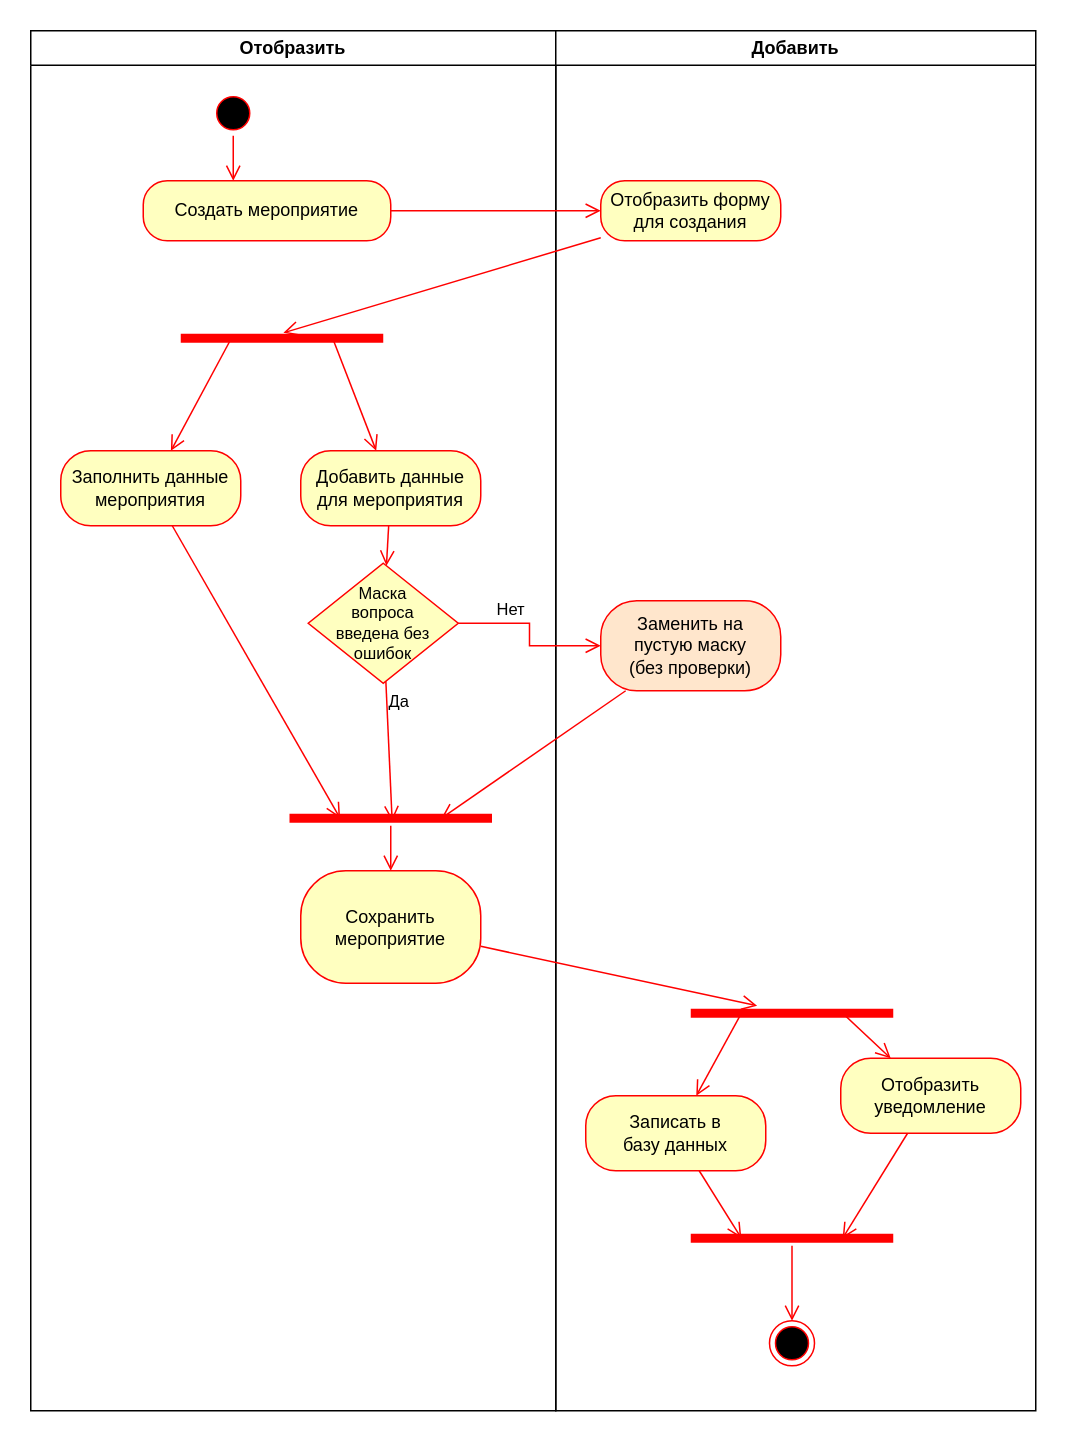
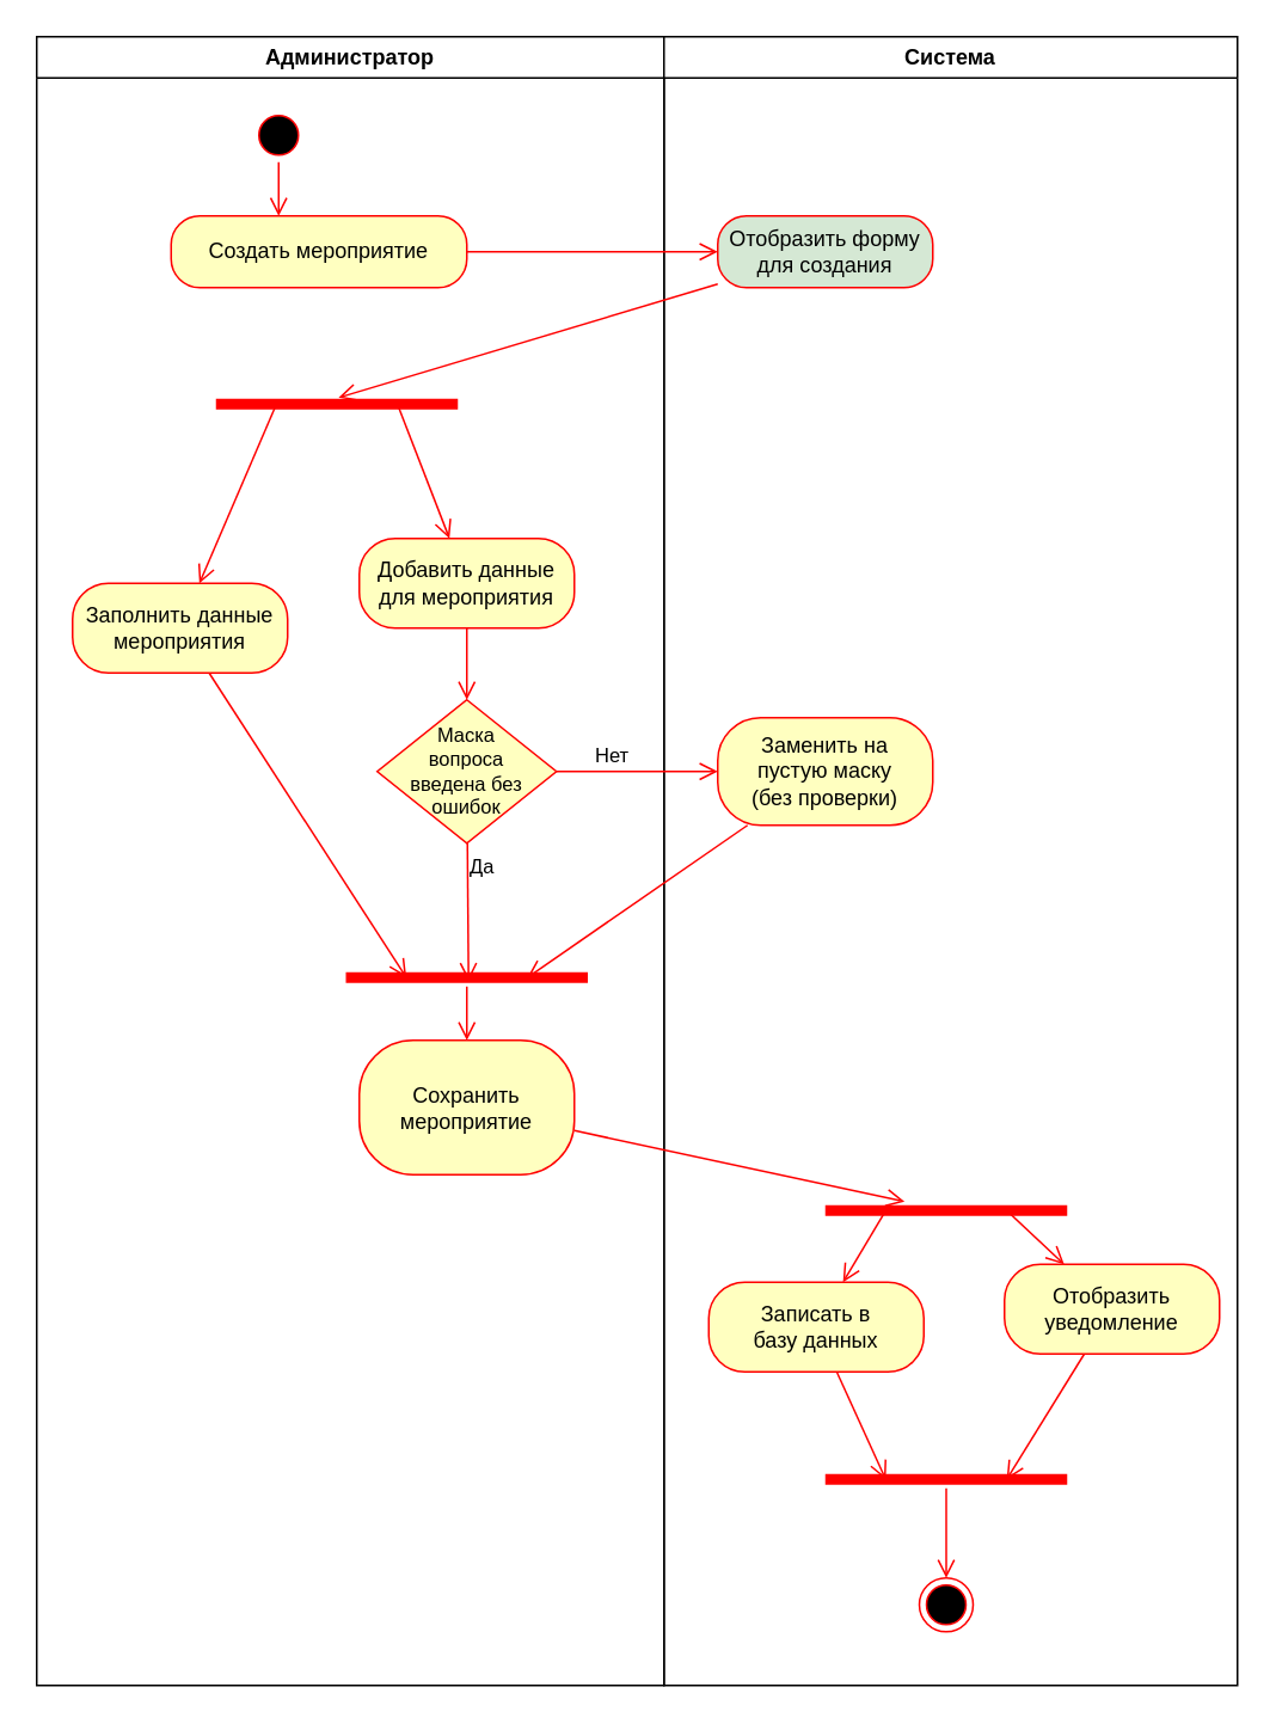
- <mxCell id="2" value="Отобразить" style="swimlane;whiteSpace=wrap" parent="1" vertex="1"><mxGeometry x="20" y="20" width="350" height="920" as="geometry" /></mxCell>
+ <mxCell id="2" value="Администратор" style="swimlane;whiteSpace=wrap" parent="1" vertex="1"><mxGeometry x="20" y="20" width="350" height="920" as="geometry" /></mxCell>
- <mxCell id="18" value="Добавить" style="swimlane;whiteSpace=wrap;startSize=23;" parent="1" vertex="1"><mxGeometry x="370" y="20" width="320" height="920" as="geometry" /></mxCell>
+ <mxCell id="18" value="Система" style="swimlane;whiteSpace=wrap;startSize=23;" parent="1" vertex="1"><mxGeometry x="370" y="20" width="320" height="920" as="geometry" /></mxCell>
- <mxCell id="20" value="Отобразить форму для создания" style="rounded=1;whiteSpace=wrap;html=1;arcSize=40;fontColor=#000000;fillColor=#ffffc0;strokeColor=#ff0000;" parent="18" vertex="1"><mxGeometry x="30" y="100" width="120" height="40" as="geometry" /></mxCell>
+ <mxCell id="20" value="Отобразить форму для создания" style="rounded=1;whiteSpace=wrap;html=1;arcSize=40;fontColor=#000000;fillColor=#d5e8d4;strokeColor=#ff0000;" parent="18" vertex="1"><mxGeometry x="30" y="100" width="120" height="40" as="geometry" /></mxCell>
- <mxCell id="7" value="Заполнить данные мероприятия" style="rounded=1;whiteSpace=wrap;html=1;arcSize=40;fontColor=#000000;fillColor=#ffffc0;strokeColor=#ff0000;" parent="2" vertex="1"><mxGeometry x="20" y="280" width="120" height="50" as="geometry" /></mxCell>
+ <mxCell id="7" value="Заполнить данные мероприятия" style="rounded=1;whiteSpace=wrap;html=1;arcSize=40;fontColor=#000000;fillColor=#ffffc0;strokeColor=#ff0000;" parent="2" vertex="1"><mxGeometry x="20" y="305" width="120" height="50" as="geometry" /></mxCell>
- <mxCell id="13" value="Маска&lt;br&gt;вопроса&lt;br&gt;введена без ошибок" style="rhombus;whiteSpace=wrap;html=1;fontColor=#000000;fillColor=#ffffc0;strokeColor=#ff0000;fontFamily=Helvetica;fontSize=11;" parent="2" vertex="1"><mxGeometry x="185" y="355" width="100" height="80" as="geometry" /></mxCell>
+ <mxCell id="13" value="Маска&lt;br&gt;вопроса&lt;br&gt;введена без ошибок" style="rhombus;whiteSpace=wrap;html=1;fontColor=#000000;fillColor=#ffffc0;strokeColor=#ff0000;fontFamily=Helvetica;fontSize=11;" parent="2" vertex="1"><mxGeometry x="190" y="370" width="100" height="80" as="geometry" /></mxCell>
- <mxCell id="21" value="Заменить на&lt;br&gt;пустую маску&lt;br&gt;(без проверки)" style="rounded=1;whiteSpace=wrap;html=1;arcSize=40;fontColor=#000000;fillColor=#ffe6cc;strokeColor=#ff0000;" parent="18" vertex="1"><mxGeometry x="30" y="380" width="120" height="60" as="geometry" /></mxCell>
+ <mxCell id="21" value="Заменить на&lt;br&gt;пустую маску&lt;br&gt;(без проверки)" style="rounded=1;whiteSpace=wrap;html=1;arcSize=40;fontColor=#000000;fillColor=#ffffc0;strokeColor=#ff0000;" parent="18" vertex="1"><mxGeometry x="30" y="380" width="120" height="60" as="geometry" /></mxCell>
- <mxCell id="25" value="Записать в&lt;br&gt;базу данных" style="rounded=1;whiteSpace=wrap;html=1;arcSize=40;fontColor=#000000;fillColor=#ffffc0;strokeColor=#ff0000;" parent="18" vertex="1"><mxGeometry x="20" y="710" width="120" height="50" as="geometry" /></mxCell>
+ <mxCell id="25" value="Записать в&lt;br&gt;базу данных" style="rounded=1;whiteSpace=wrap;html=1;arcSize=40;fontColor=#000000;fillColor=#ffffc0;strokeColor=#ff0000;" parent="18" vertex="1"><mxGeometry x="25" y="695" width="120" height="50" as="geometry" /></mxCell>
